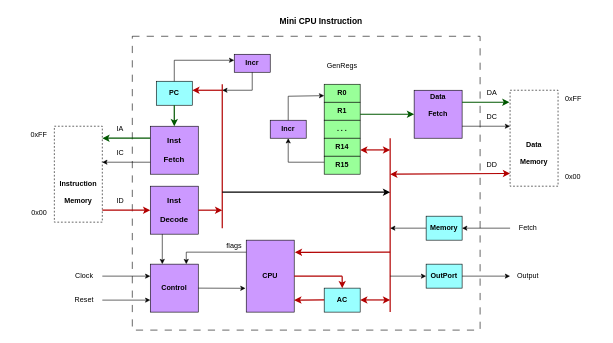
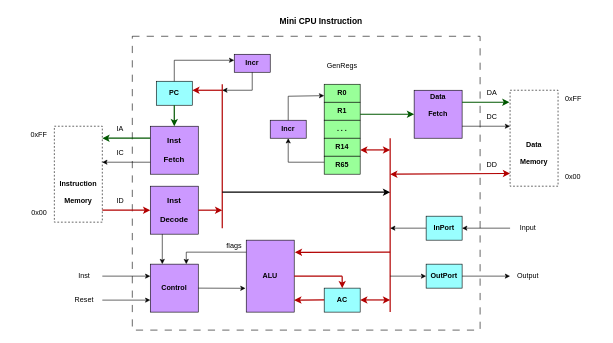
- <mxCell id="39" value="&lt;b&gt;R15&lt;/b&gt;" style="text;html=1;align=center;verticalAlign=middle;whiteSpace=wrap;rounded=0;" parent="1" vertex="1"><mxGeometry x="540" y="260" width="60" height="30" as="geometry" /></mxCell>
+ <mxCell id="39" value="&lt;b&gt;R65&lt;/b&gt;" style="text;html=1;align=center;verticalAlign=middle;whiteSpace=wrap;rounded=0;" parent="1" vertex="1"><mxGeometry x="540" y="260" width="60" height="30" as="geometry" /></mxCell>
- <mxCell id="60" value="&lt;b&gt;Memory&lt;/b&gt;" style="text;html=1;align=center;verticalAlign=middle;whiteSpace=wrap;rounded=0;" parent="1" vertex="1"><mxGeometry x="710" y="365" width="60" height="30" as="geometry" /></mxCell>
+ <mxCell id="60" value="&lt;b&gt;InPort&lt;/b&gt;" style="text;html=1;align=center;verticalAlign=middle;whiteSpace=wrap;rounded=0;" parent="1" vertex="1"><mxGeometry x="710" y="365" width="60" height="30" as="geometry" /></mxCell>
- <mxCell id="15" value="Fetch" style="text;html=1;align=center;verticalAlign=middle;whiteSpace=wrap;rounded=0;" parent="1" vertex="1"><mxGeometry x="850" y="365" width="60" height="30" as="geometry" /></mxCell>
+ <mxCell id="15" value="Input" style="text;html=1;align=center;verticalAlign=middle;whiteSpace=wrap;rounded=0;" parent="1" vertex="1"><mxGeometry x="850" y="365" width="60" height="30" as="geometry" /></mxCell>
- <mxCell id="83" value="Clock" style="text;html=1;align=center;verticalAlign=middle;whiteSpace=wrap;rounded=0;" parent="1" vertex="1"><mxGeometry x="110" y="445" width="60" height="30" as="geometry" /></mxCell>
+ <mxCell id="83" value="Inst" style="text;html=1;align=center;verticalAlign=middle;whiteSpace=wrap;rounded=0;" parent="1" vertex="1"><mxGeometry x="110" y="445" width="60" height="30" as="geometry" /></mxCell>
- <mxCell id="25" value="&lt;b&gt;CPU&lt;/b&gt;" style="text;html=1;align=center;verticalAlign=middle;whiteSpace=wrap;rounded=0;" parent="1" vertex="1"><mxGeometry x="420" y="445" width="60" height="30" as="geometry" /></mxCell>
+ <mxCell id="25" value="&lt;b&gt;ALU&lt;/b&gt;" style="text;html=1;align=center;verticalAlign=middle;whiteSpace=wrap;rounded=0;" parent="1" vertex="1"><mxGeometry x="420" y="445" width="60" height="30" as="geometry" /></mxCell>
